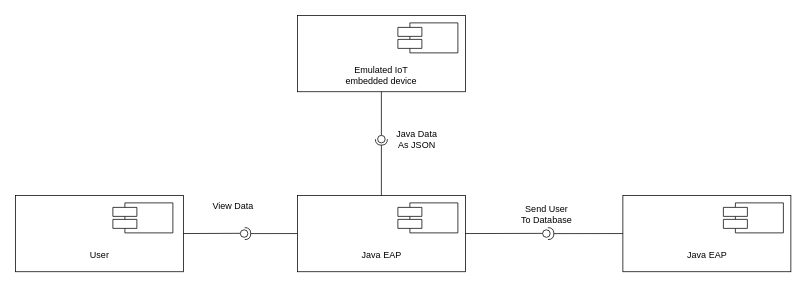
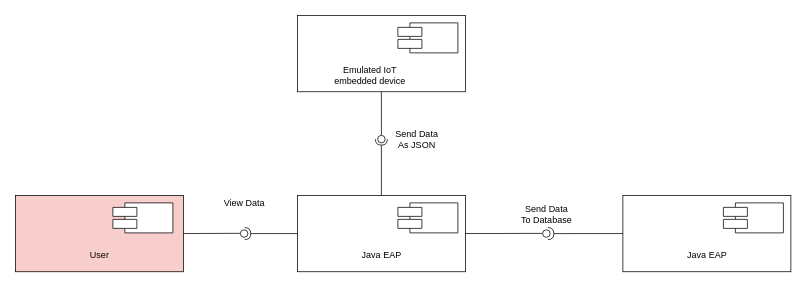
- <mxCell id="22" value="Emulated IoT embedded device" style="text;html=1;strokeColor=none;fillColor=none;align=center;verticalAlign=middle;whiteSpace=wrap;rounded=0;" vertex="1" parent="1"><mxGeometry x="447" y="90" width="122" height="20" as="geometry" /></mxCell>
+ <mxCell id="22" value="Emulated IoT embedded device" style="text;html=1;strokeColor=none;fillColor=none;align=center;verticalAlign=middle;whiteSpace=wrap;rounded=0;" vertex="1" parent="1"><mxGeometry x="432" y="90" width="122" height="20" as="geometry" /></mxCell>
- <mxCell id="15" value="Java Data&lt;br&gt;As JSON" style="text;html=1;align=center;verticalAlign=middle;resizable=0;points=[];autosize=1;" parent="1" vertex="1"><mxGeometry x="520" y="170" width="70" height="30" as="geometry" /></mxCell>
+ <mxCell id="15" value="Send Data&lt;br&gt;As JSON" style="text;html=1;align=center;verticalAlign=middle;resizable=0;points=[];autosize=1;" parent="1" vertex="1"><mxGeometry x="520" y="170" width="70" height="30" as="geometry" /></mxCell>
- <mxCell id="6" value="View Data" style="text;html=1;align=center;verticalAlign=middle;resizable=0;points=[];autosize=1;" parent="1" vertex="1"><mxGeometry x="275" y="265" width="70" height="20" as="geometry" /></mxCell>
+ <mxCell id="6" value="View Data" style="text;html=1;align=center;verticalAlign=middle;resizable=0;points=[];autosize=1;" parent="1" vertex="1"><mxGeometry x="290" y="260" width="70" height="20" as="geometry" /></mxCell>
- <mxCell id="21" value="Send User&lt;br&gt;To Database" style="text;html=1;align=center;verticalAlign=middle;resizable=0;points=[];autosize=1;" parent="1" vertex="1"><mxGeometry x="688" y="270" width="80" height="30" as="geometry" /></mxCell>
+ <mxCell id="21" value="Send Data&lt;br&gt;To Database" style="text;html=1;align=center;verticalAlign=middle;resizable=0;points=[];autosize=1;" parent="1" vertex="1"><mxGeometry x="688" y="270" width="80" height="30" as="geometry" /></mxCell>
- <mxCell id="2" value="&lt;br&gt;&lt;br&gt;&lt;br&gt;&lt;br&gt;User" style="html=1;" parent="1" vertex="1"><mxGeometry x="20" y="260" width="224" height="101.82" as="geometry" /></mxCell>
+ <mxCell id="2" value="&lt;br&gt;&lt;br&gt;&lt;br&gt;&lt;br&gt;User" style="html=1;fillColor=#f8cecc;" parent="1" vertex="1"><mxGeometry x="20" y="260" width="224" height="101.82" as="geometry" /></mxCell>
